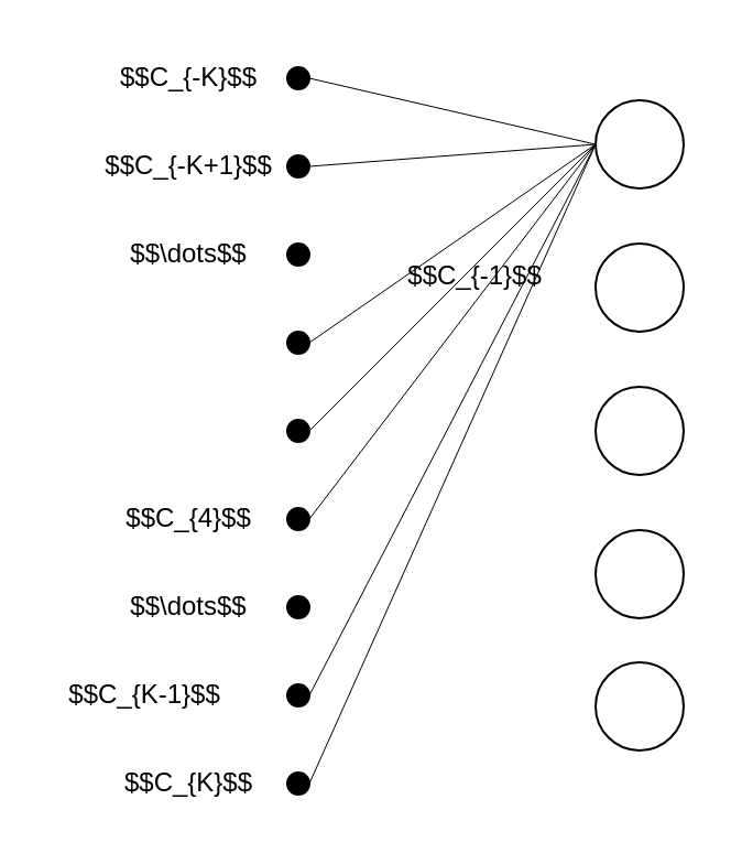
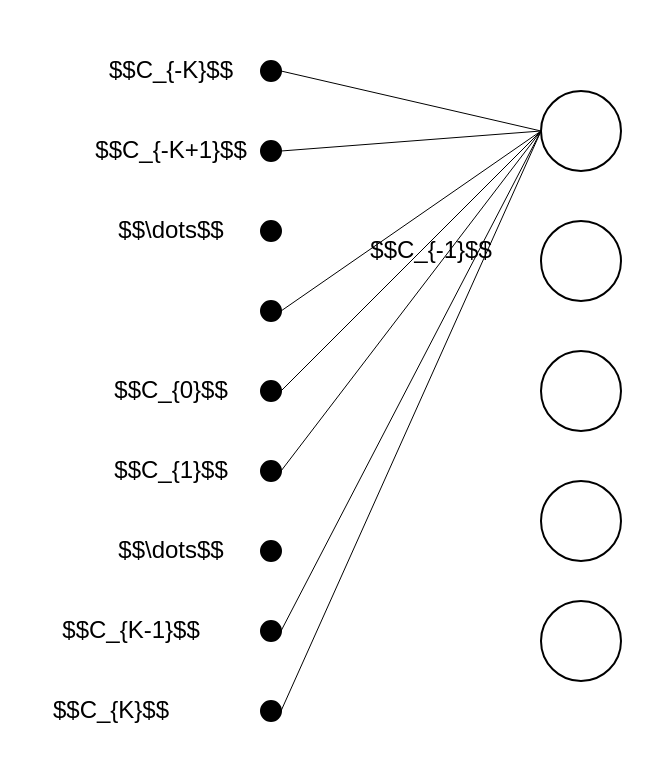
+ <mxCell id="15" value="$$C_{0}$$" style="text;html=1;align=center;verticalAlign=middle;resizable=0;points=[];autosize=1;strokeColor=none;fillColor=none;" vertex="1" parent="1"><mxGeometry x="45" y="180" width="80" height="30" as="geometry" /></mxCell>
- <mxCell id="16" value="$$C_{4}$$" style="text;html=1;align=center;verticalAlign=middle;resizable=0;points=[];autosize=1;strokeColor=none;fillColor=none;" vertex="1" parent="1"><mxGeometry x="45" y="220" width="80" height="30" as="geometry" /></mxCell>
+ <mxCell id="16" value="$$C_{1}$$" style="text;html=1;align=center;verticalAlign=middle;resizable=0;points=[];autosize=1;strokeColor=none;fillColor=none;" vertex="1" parent="1"><mxGeometry x="45" y="220" width="80" height="30" as="geometry" /></mxCell>
- <mxCell id="19" value="$$C_{K}$$" style="text;html=1;align=center;verticalAlign=middle;resizable=0;points=[];autosize=1;strokeColor=none;fillColor=none;" vertex="1" parent="1"><mxGeometry x="45" y="340" width="80" height="30" as="geometry" /></mxCell>
+ <mxCell id="19" value="$$C_{K}$$" style="text;html=1;align=center;verticalAlign=middle;resizable=0;points=[];autosize=1;strokeColor=none;fillColor=none;" vertex="1" parent="1"><mxGeometry x="15" y="340" width="80" height="30" as="geometry" /></mxCell>
